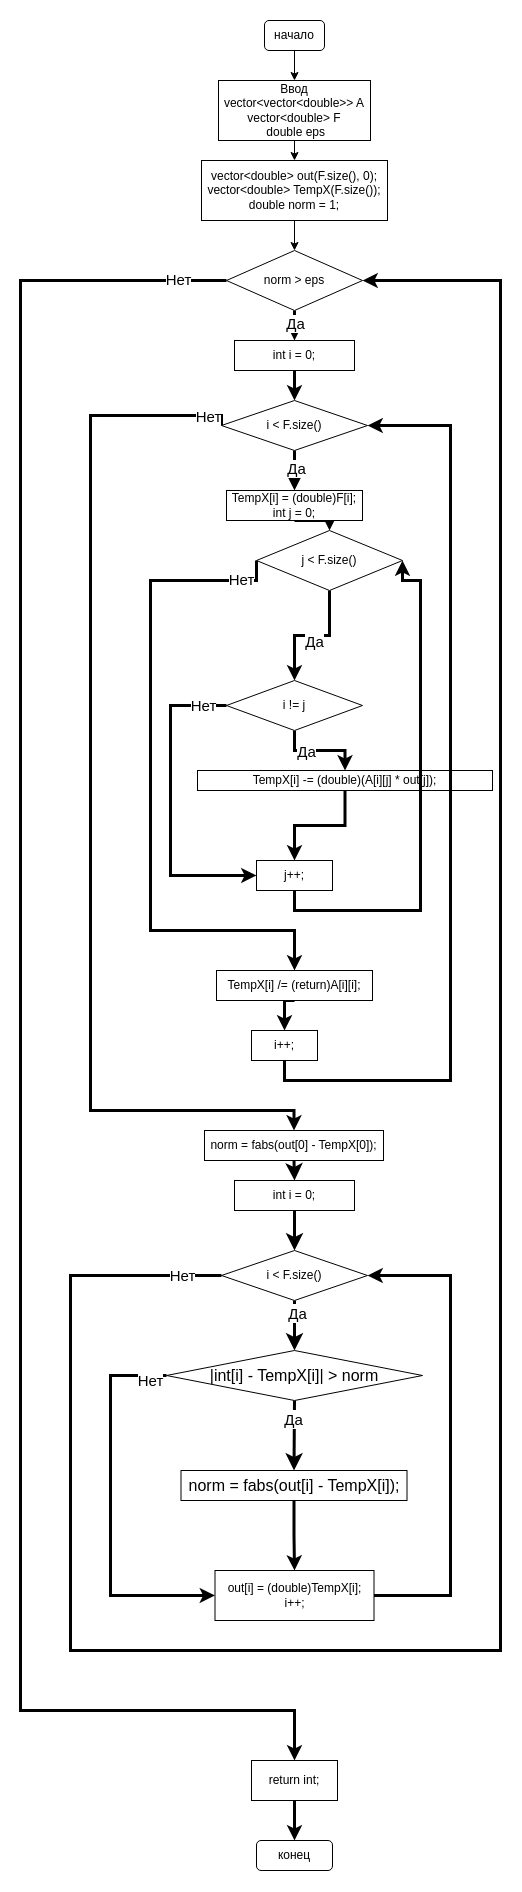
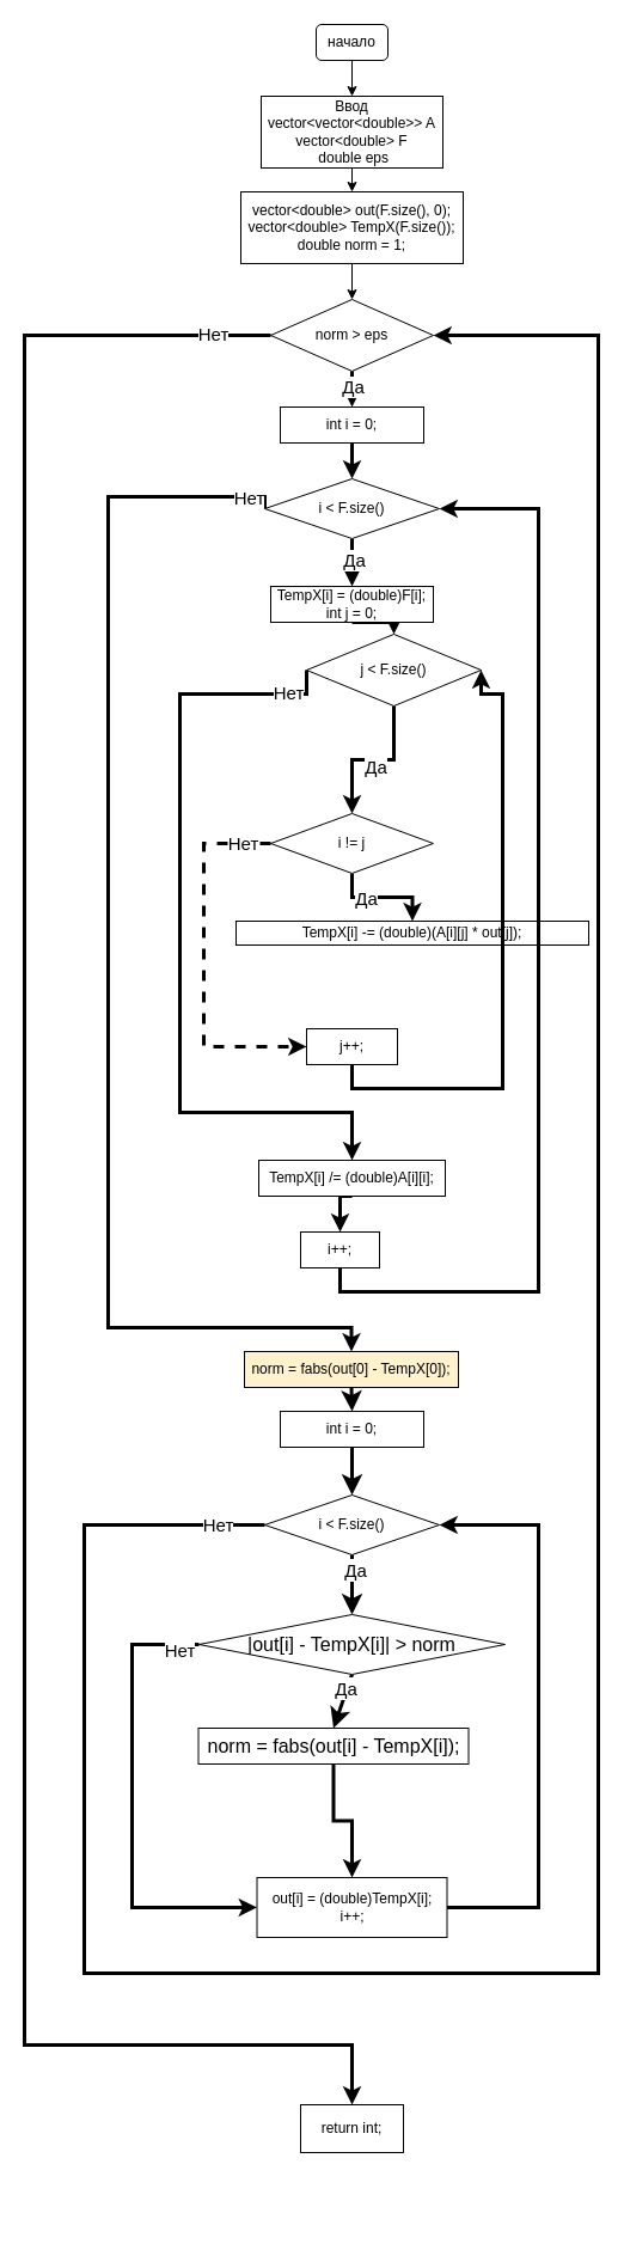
- <mxCell id="29" style="edgeStyle=orthogonalEdgeStyle;rounded=0;orthogonalLoop=1;jettySize=auto;html=1;exitX=0;exitY=0.5;exitDx=0;exitDy=0;entryX=0;entryY=0.5;entryDx=0;entryDy=0;strokeWidth=3;" parent="1" source="31" target="37" edge="1"><mxGeometry relative="1" as="geometry"><mxPoint x="250" y="875" as="targetPoint" /><Array as="points"><mxPoint x="170" y="705" /><mxPoint x="170" y="875" /></Array></mxGeometry></mxCell>
+ <mxCell id="29" style="edgeStyle=orthogonalEdgeStyle;rounded=0;orthogonalLoop=1;jettySize=auto;html=1;exitX=0;exitY=0.5;exitDx=0;exitDy=0;entryX=0;entryY=0.5;entryDx=0;entryDy=0;strokeWidth=3;dashed=1;" parent="1" source="31" target="37" edge="1"><mxGeometry relative="1" as="geometry"><mxPoint x="250" y="875" as="targetPoint" /><Array as="points"><mxPoint x="170" y="705" /><mxPoint x="170" y="875" /></Array></mxGeometry></mxCell>
- <mxCell id="32" style="edgeStyle=orthogonalEdgeStyle;rounded=0;orthogonalLoop=1;jettySize=auto;html=1;exitX=0.5;exitY=1;exitDx=0;exitDy=0;entryX=0.5;entryY=0;entryDx=0;entryDy=0;strokeWidth=3;" parent="1" source="33" target="37" edge="1"><mxGeometry relative="1" as="geometry" /></mxCell>
- <mxCell id="35" value="TempX[i] /= (return)A[i][i];" style="rounded=0;whiteSpace=wrap;html=1;" parent="1" vertex="1"><mxGeometry x="216" y="970" width="156" height="30" as="geometry" /></mxCell>
+ <mxCell id="35" value="TempX[i] /= (double)A[i][i];" style="rounded=0;whiteSpace=wrap;html=1;" parent="1" vertex="1"><mxGeometry x="216" y="970" width="156" height="30" as="geometry" /></mxCell>
- <mxCell id="41" value="norm = fabs(out[0] - TempX[0]);" style="rounded=0;whiteSpace=wrap;html=1;" parent="1" vertex="1"><mxGeometry x="204" y="1130" width="179" height="30" as="geometry" /></mxCell>
+ <mxCell id="41" value="norm = fabs(out[0] - TempX[0]);" style="rounded=0;whiteSpace=wrap;html=1;fillColor=#fff2cc;" parent="1" vertex="1"><mxGeometry x="204" y="1130" width="179" height="30" as="geometry" /></mxCell>
- <mxCell id="53" value="|int[i] - TempX[i]| &amp;gt; norm" style="rhombus;whiteSpace=wrap;html=1;fontSize=16;" parent="1" vertex="1"><mxGeometry x="166" y="1350" width="256" height="50" as="geometry" /></mxCell>
+ <mxCell id="53" value="|out[i] - TempX[i]| &amp;gt; norm" style="rhombus;whiteSpace=wrap;html=1;fontSize=16;" parent="1" vertex="1"><mxGeometry x="166" y="1350" width="256" height="50" as="geometry" /></mxCell>
- <mxCell id="56" value="norm = fabs(out[i] - TempX[i]);" style="rounded=0;whiteSpace=wrap;html=1;fontSize=16;" parent="1" vertex="1"><mxGeometry x="180.5" y="1470" width="226" height="30" as="geometry" /></mxCell>
+ <mxCell id="56" value="norm = fabs(out[i] - TempX[i]);" style="rounded=0;whiteSpace=wrap;html=1;fontSize=16;" parent="1" vertex="1"><mxGeometry x="165.5" y="1445" width="226" height="30" as="geometry" /></mxCell>
- <mxCell id="59" style="edgeStyle=orthogonalEdgeStyle;rounded=0;orthogonalLoop=1;jettySize=auto;html=1;exitX=0.5;exitY=1;exitDx=0;exitDy=0;entryX=0.5;entryY=0;entryDx=0;entryDy=0;strokeWidth=3;" edge="1" parent="1" source="60" target="61"><mxGeometry relative="1" as="geometry" /></mxCell>
- <mxCell id="61" value="конец" style="rounded=1;whiteSpace=wrap;html=1;" vertex="1" parent="1"><mxGeometry x="256" y="1840" width="76" height="30" as="geometry" /></mxCell>
